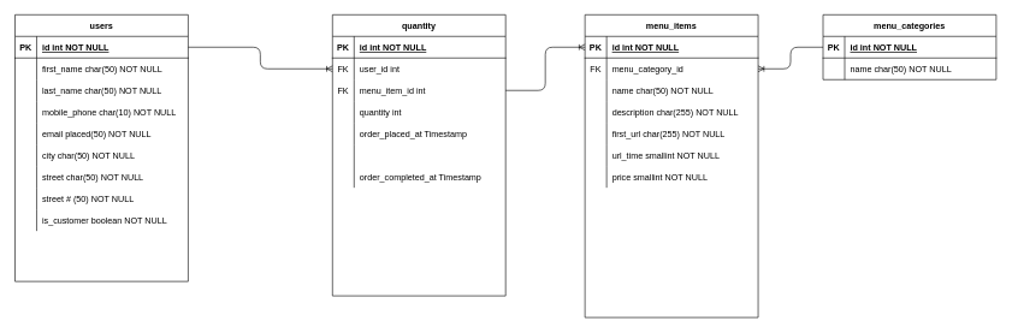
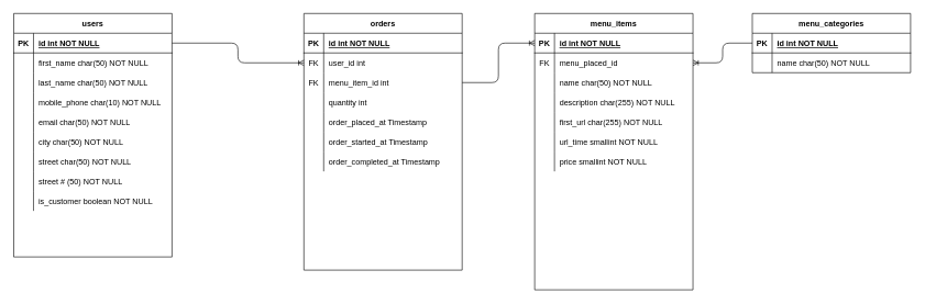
- <mxCell id="62" value="quantity" style="shape=table;startSize=30;container=1;collapsible=1;childLayout=tableLayout;fixedRows=1;rowLines=0;fontStyle=1;align=center;resizeLast=1;" parent="1" vertex="1"><mxGeometry x="460" y="20" width="240" height="390" as="geometry" /></mxCell>
+ <mxCell id="62" value="orders" style="shape=table;startSize=30;container=1;collapsible=1;childLayout=tableLayout;fixedRows=1;rowLines=0;fontStyle=1;align=center;resizeLast=1;" parent="1" vertex="1"><mxGeometry x="460" y="20" width="240" height="390" as="geometry" /></mxCell>
- <mxCell id="46" value="menu_category_id" style="shape=partialRectangle;connectable=0;fillColor=none;top=0;left=0;bottom=0;right=0;align=left;spacingLeft=6;fontStyle=0;overflow=hidden;" parent="44" vertex="1"><mxGeometry x="30" width="210" height="30" as="geometry" /></mxCell>
+ <mxCell id="46" value="menu_placed_id" style="shape=partialRectangle;connectable=0;fillColor=none;top=0;left=0;bottom=0;right=0;align=left;spacingLeft=6;fontStyle=0;overflow=hidden;" parent="44" vertex="1"><mxGeometry x="30" width="210" height="30" as="geometry" /></mxCell>
- <mxCell id="17" value="email placed(50) NOT NULL" style="shape=partialRectangle;connectable=0;fillColor=none;top=0;left=0;bottom=0;right=0;align=left;spacingLeft=6;overflow=hidden;" parent="15" vertex="1"><mxGeometry x="30" width="210" height="30" as="geometry" /></mxCell>
+ <mxCell id="17" value="email char(50) NOT NULL" style="shape=partialRectangle;connectable=0;fillColor=none;top=0;left=0;bottom=0;right=0;align=left;spacingLeft=6;overflow=hidden;" parent="15" vertex="1"><mxGeometry x="30" width="210" height="30" as="geometry" /></mxCell>
+ <mxCell id="80" value="order_started_at Timestamp" style="shape=partialRectangle;connectable=0;fillColor=none;top=0;left=0;bottom=0;right=0;align=left;spacingLeft=6;overflow=hidden;" parent="78" vertex="1"><mxGeometry x="30" width="210" height="30" as="geometry" /></mxCell>
